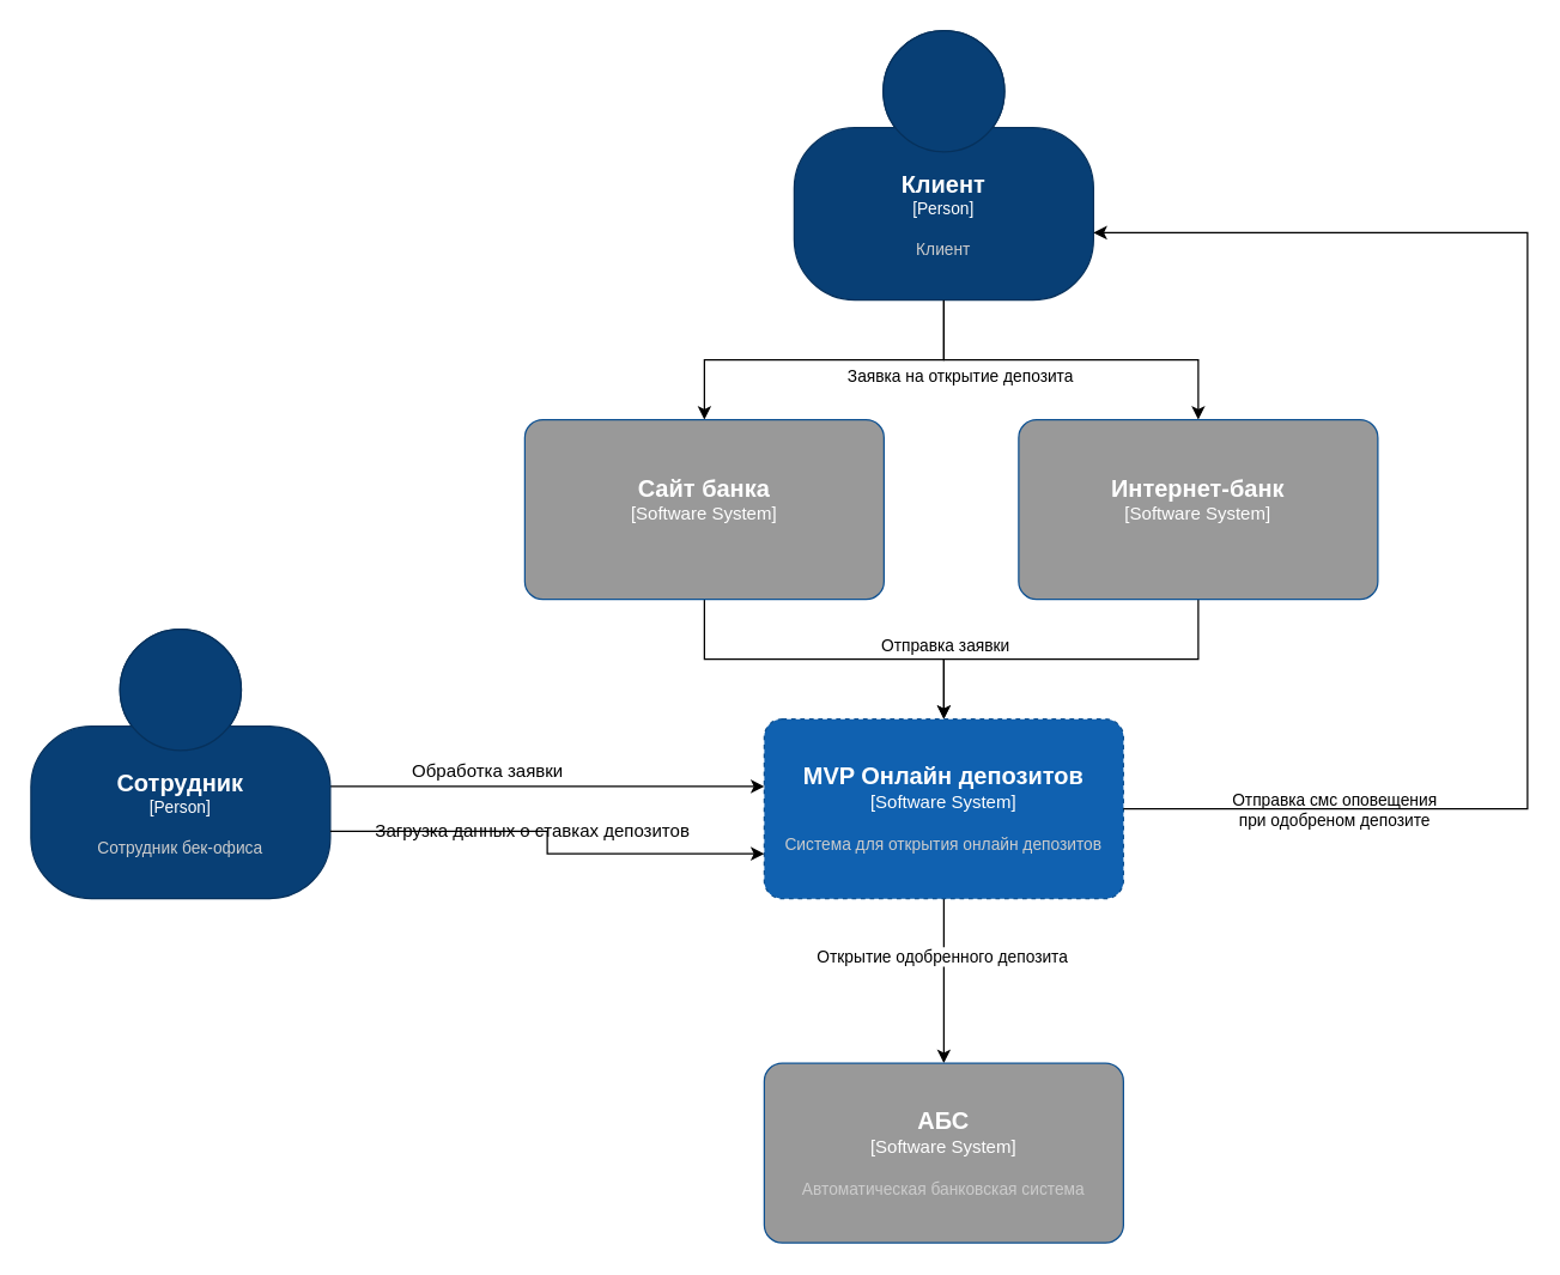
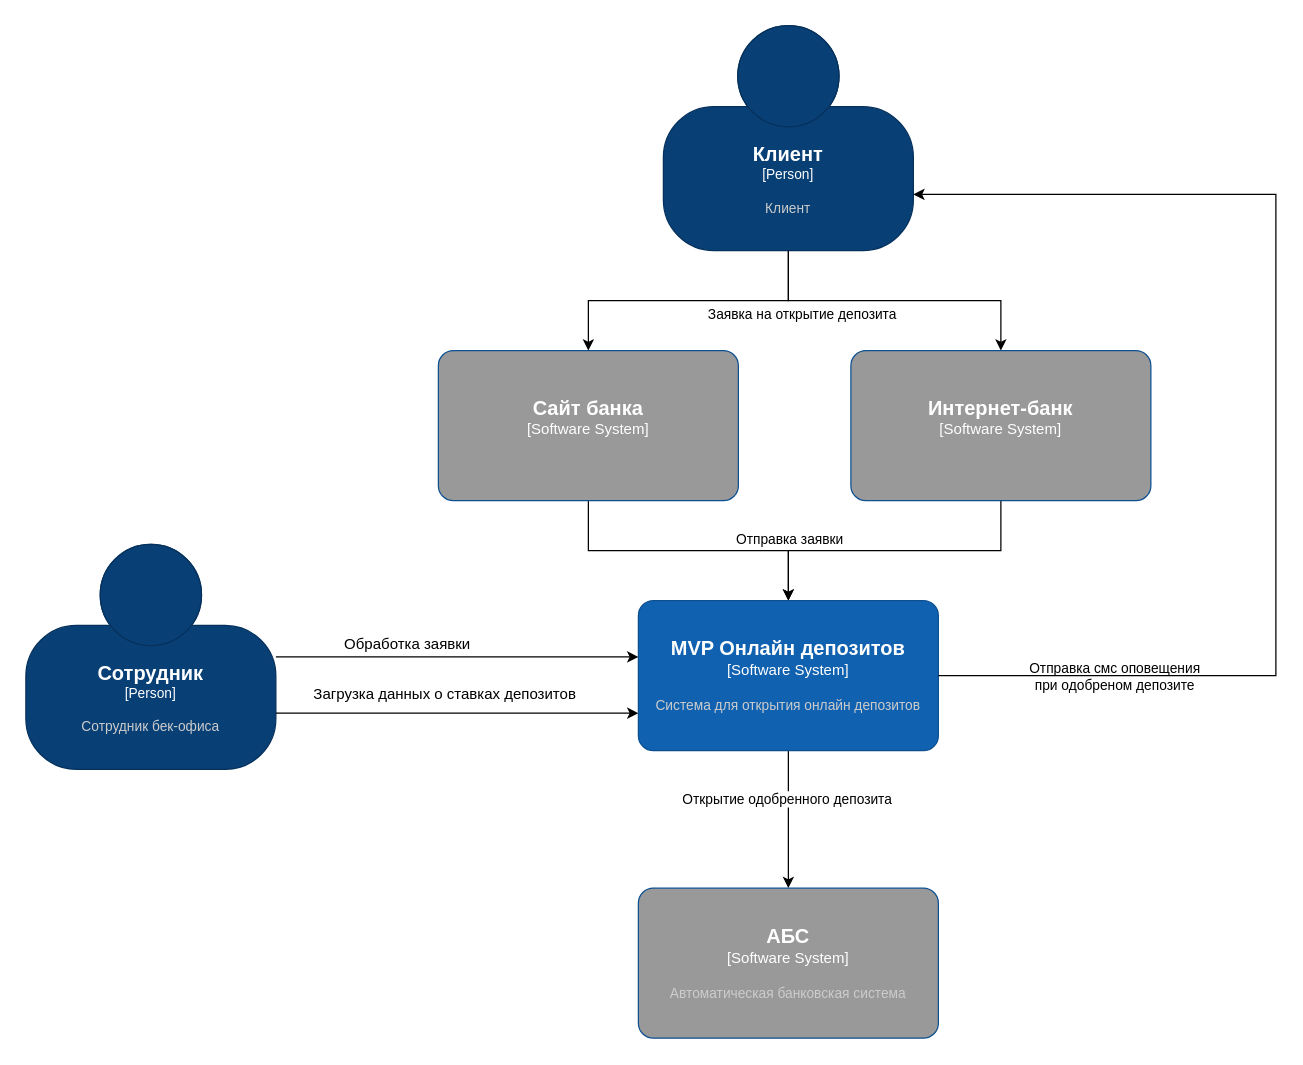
- <mxCell id="16" value="&lt;font style=&quot;font-size: 16px&quot;&gt;&lt;b&gt;Сотрудник&lt;/b&gt;&lt;/font&gt;&lt;div&gt;[Person]&lt;/div&gt;&lt;br&gt;&lt;div&gt;&lt;font style=&quot;font-size: 11px&quot;&gt;&lt;font color=&quot;#cccccc&quot;&gt;Сотрудник бек-офиса&lt;/font&gt;&lt;/div&gt;" style="html=1;fontSize=11;dashed=0;whiteSpace=wrap;fillColor=#083F75;strokeColor=#06315C;fontColor=#ffffff;shape=mxgraph.c4.person2;align=center;metaEdit=1;points=[[0.5,0,0],[1,0.5,0],[1,0.75,0],[0.75,1,0],[0.5,1,0],[0.25,1,0],[0,0.75,0],[0,0.5,0]];resizable=0;" parent="1" vertex="1"><mxGeometry x="20" y="420" width="200" height="180" as="geometry" /></mxCell>
+ <mxCell id="16" value="&lt;font style=&quot;font-size: 16px&quot;&gt;&lt;b&gt;Сотрудник&lt;/b&gt;&lt;/font&gt;&lt;div&gt;[Person]&lt;/div&gt;&lt;br&gt;&lt;div&gt;&lt;font style=&quot;font-size: 11px&quot;&gt;&lt;font color=&quot;#cccccc&quot;&gt;Сотрудник бек-офиса&lt;/font&gt;&lt;/div&gt;" style="html=1;fontSize=11;dashed=0;whiteSpace=wrap;fillColor=#083F75;strokeColor=#06315C;fontColor=#ffffff;shape=mxgraph.c4.person2;align=center;metaEdit=1;points=[[0.5,0,0],[1,0.5,0],[1,0.75,0],[0.75,1,0],[0.5,1,0],[0.25,1,0],[0,0.75,0],[0,0.5,0]];resizable=0;" parent="1" vertex="1"><mxGeometry x="20" y="435" width="200" height="180" as="geometry" /></mxCell>
- <mxCell id="13" value="&lt;font style=&quot;font-size: 16px&quot;&gt;&lt;b&gt;MVP Онлайн депозитов&lt;/b&gt;&lt;/font&gt;&lt;div&gt;[Software System]&lt;/div&gt;&lt;br&gt;&lt;div&gt;&lt;font style=&quot;font-size: 11px&quot;&gt;&lt;font color=&quot;#cccccc&quot;&gt;Система для открытия онлайн депозитов&lt;/font&gt;&lt;/div&gt;" style="rounded=1;whiteSpace=wrap;html=1;labelBackgroundColor=none;fillColor=#1061B0;fontColor=#ffffff;align=center;arcSize=10;strokeColor=#0D5091;metaEdit=1;resizable=0;points=[[0.25,0,0],[0.5,0,0],[0.75,0,0],[1,0.25,0],[1,0.5,0],[1,0.75,0],[0.75,1,0],[0.5,1,0],[0.25,1,0],[0,0.75,0],[0,0.5,0],[0,0.25,0]];dashed=1;" parent="1" vertex="1"><mxGeometry x="510" y="480" width="240" height="120" as="geometry" /></mxCell>
+ <mxCell id="13" value="&lt;font style=&quot;font-size: 16px&quot;&gt;&lt;b&gt;MVP Онлайн депозитов&lt;/b&gt;&lt;/font&gt;&lt;div&gt;[Software System]&lt;/div&gt;&lt;br&gt;&lt;div&gt;&lt;font style=&quot;font-size: 11px&quot;&gt;&lt;font color=&quot;#cccccc&quot;&gt;Система для открытия онлайн депозитов&lt;/font&gt;&lt;/div&gt;" style="rounded=1;whiteSpace=wrap;html=1;labelBackgroundColor=none;fillColor=#1061B0;fontColor=#ffffff;align=center;arcSize=10;strokeColor=#0D5091;metaEdit=1;resizable=0;points=[[0.25,0,0],[0.5,0,0],[0.75,0,0],[1,0.25,0],[1,0.5,0],[1,0.75,0],[0.75,1,0],[0.5,1,0],[0.25,1,0],[0,0.75,0],[0,0.5,0],[0,0.25,0]];" parent="1" vertex="1"><mxGeometry x="510" y="480" width="240" height="120" as="geometry" /></mxCell>
